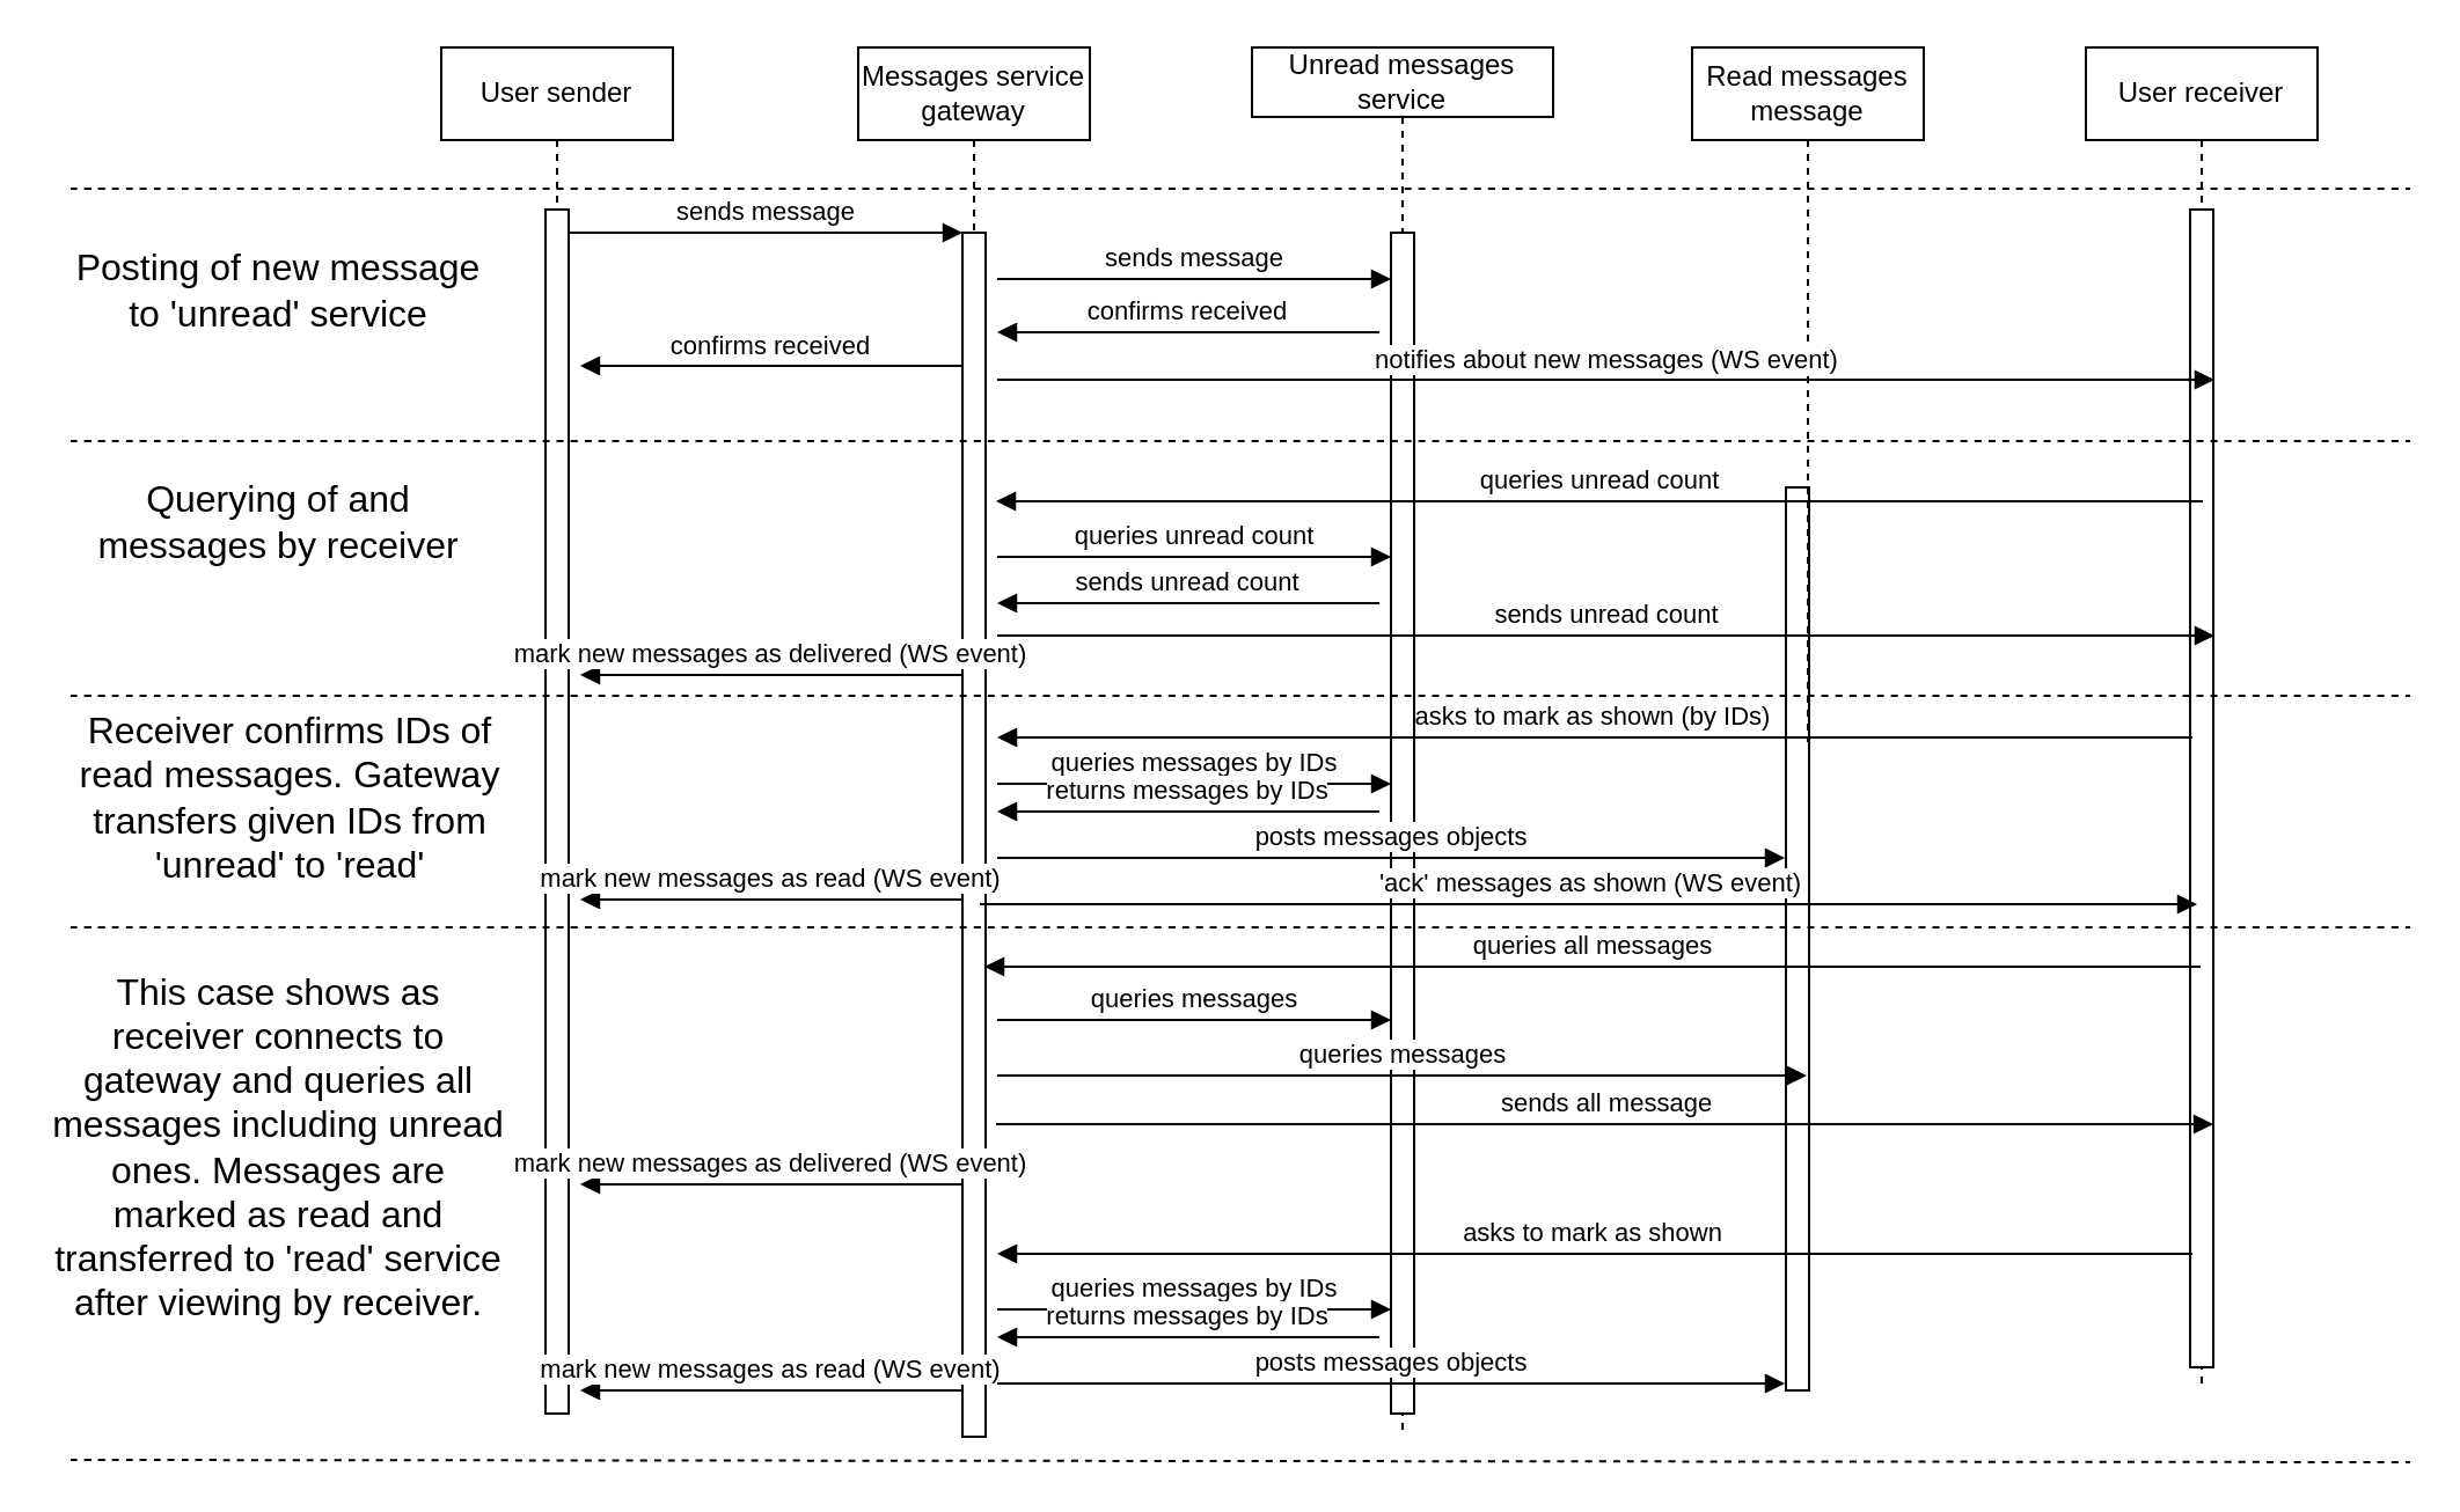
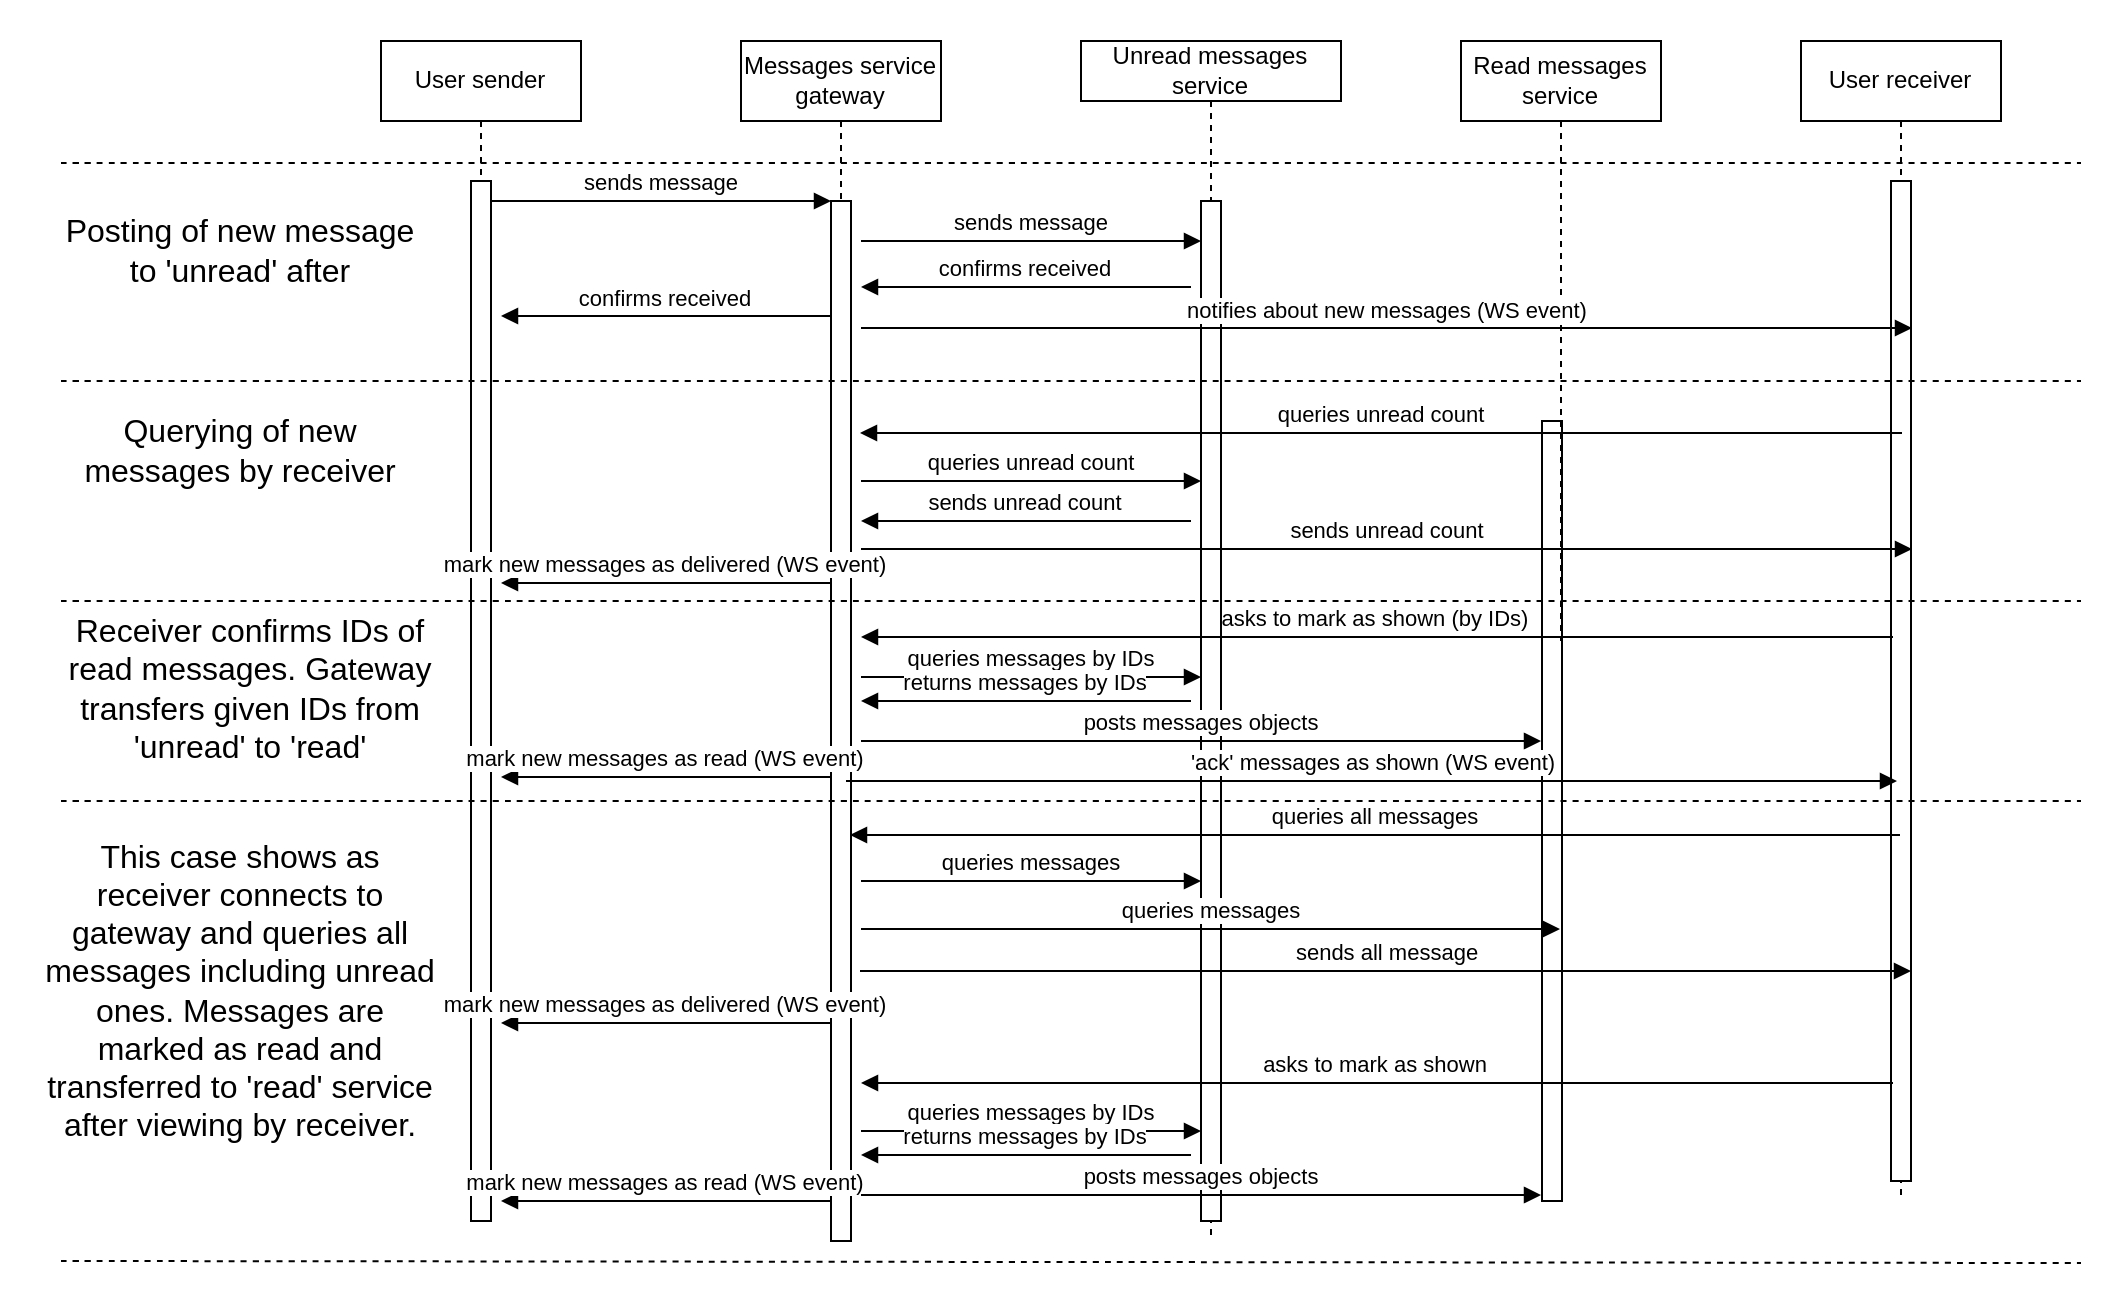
- <mxCell id="10" value="Read messages message" style="shape=umlLifeline;perimeter=lifelinePerimeter;whiteSpace=wrap;html=1;container=0;dropTarget=0;collapsible=0;recursiveResize=0;outlineConnect=0;portConstraint=eastwest;newEdgeStyle={&quot;edgeStyle&quot;:&quot;elbowEdgeStyle&quot;,&quot;elbow&quot;:&quot;vertical&quot;,&quot;curved&quot;:0,&quot;rounded&quot;:0};" parent="1" vertex="1"><mxGeometry x="730" y="20" width="100" height="300" as="geometry" /></mxCell>
+ <mxCell id="10" value="Read messages service" style="shape=umlLifeline;perimeter=lifelinePerimeter;whiteSpace=wrap;html=1;container=0;dropTarget=0;collapsible=0;recursiveResize=0;outlineConnect=0;portConstraint=eastwest;newEdgeStyle={&quot;edgeStyle&quot;:&quot;elbowEdgeStyle&quot;,&quot;elbow&quot;:&quot;vertical&quot;,&quot;curved&quot;:0,&quot;rounded&quot;:0};" parent="1" vertex="1"><mxGeometry x="730" y="20" width="100" height="300" as="geometry" /></mxCell>
- <mxCell id="35" value="Posting of new message to 'unread' service" style="text;html=1;align=center;verticalAlign=middle;whiteSpace=wrap;rounded=0;fontSize=16;" parent="1" vertex="1"><mxGeometry x="30" y="110" width="180" height="30" as="geometry" /></mxCell>
+ <mxCell id="35" value="Posting of new message to 'unread' after" style="text;html=1;align=center;verticalAlign=middle;whiteSpace=wrap;rounded=0;fontSize=16;" parent="1" vertex="1"><mxGeometry x="30" y="110" width="180" height="30" as="geometry" /></mxCell>
- <mxCell id="36" value="Querying of and messages by receiver" style="text;html=1;align=center;verticalAlign=middle;whiteSpace=wrap;rounded=0;fontSize=16;" parent="1" vertex="1"><mxGeometry x="30" y="210" width="180" height="30" as="geometry" /></mxCell>
+ <mxCell id="36" value="Querying of new messages by receiver" style="text;html=1;align=center;verticalAlign=middle;whiteSpace=wrap;rounded=0;fontSize=16;" parent="1" vertex="1"><mxGeometry x="30" y="210" width="180" height="30" as="geometry" /></mxCell>
